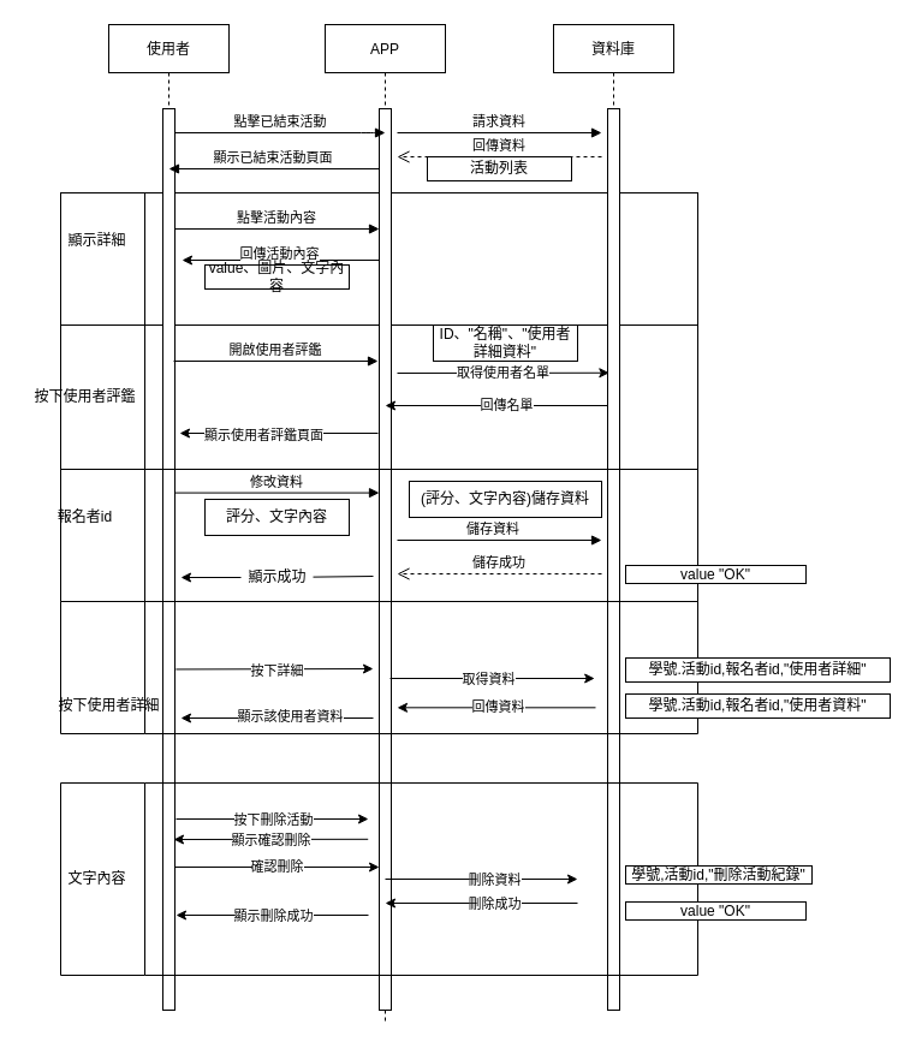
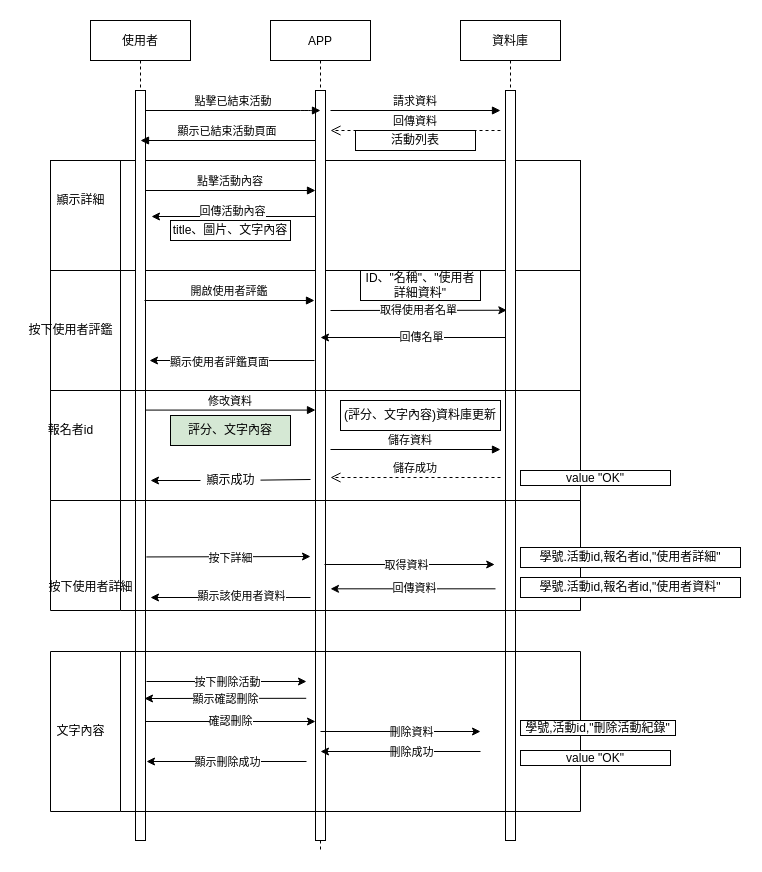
- <mxCell id="12" value="value、圖片、文字內容" style="rounded=0;whiteSpace=wrap;html=1;" parent="2" vertex="1"><mxGeometry x="80" y="200" width="120" height="20" as="geometry" /></mxCell>
+ <mxCell id="12" value="title、圖片、文字內容" style="rounded=0;whiteSpace=wrap;html=1;" parent="2" vertex="1"><mxGeometry x="80" y="200" width="120" height="20" as="geometry" /></mxCell>
- <mxCell id="43" value="&lt;span style=&quot;font-family: &amp;#34;helvetica&amp;#34;&quot;&gt;(評分、文字內容)儲存資料&lt;/span&gt;" style="rounded=0;whiteSpace=wrap;html=1;" vertex="1" parent="37"><mxGeometry x="290" y="10" width="160" height="30" as="geometry" /></mxCell>
+ <mxCell id="43" value="&lt;span style=&quot;font-family: &amp;#34;helvetica&amp;#34;&quot;&gt;(評分、文字內容)資料庫更新&lt;/span&gt;" style="rounded=0;whiteSpace=wrap;html=1;" vertex="1" parent="37"><mxGeometry x="290" y="10" width="160" height="30" as="geometry" /></mxCell>
- <mxCell id="42" value="&lt;span style=&quot;font-family: &amp;#34;helvetica&amp;#34;&quot;&gt;評分、文字內容&lt;/span&gt;" style="rounded=0;whiteSpace=wrap;html=1;" vertex="1" parent="37"><mxGeometry x="120" y="25" width="120" height="30" as="geometry" /></mxCell>
+ <mxCell id="42" value="&lt;span style=&quot;font-family: &amp;#34;helvetica&amp;#34;&quot;&gt;評分、文字內容&lt;/span&gt;" style="rounded=0;whiteSpace=wrap;html=1;fillColor=#d5e8d4;" vertex="1" parent="37"><mxGeometry x="120" y="25" width="120" height="30" as="geometry" /></mxCell>
